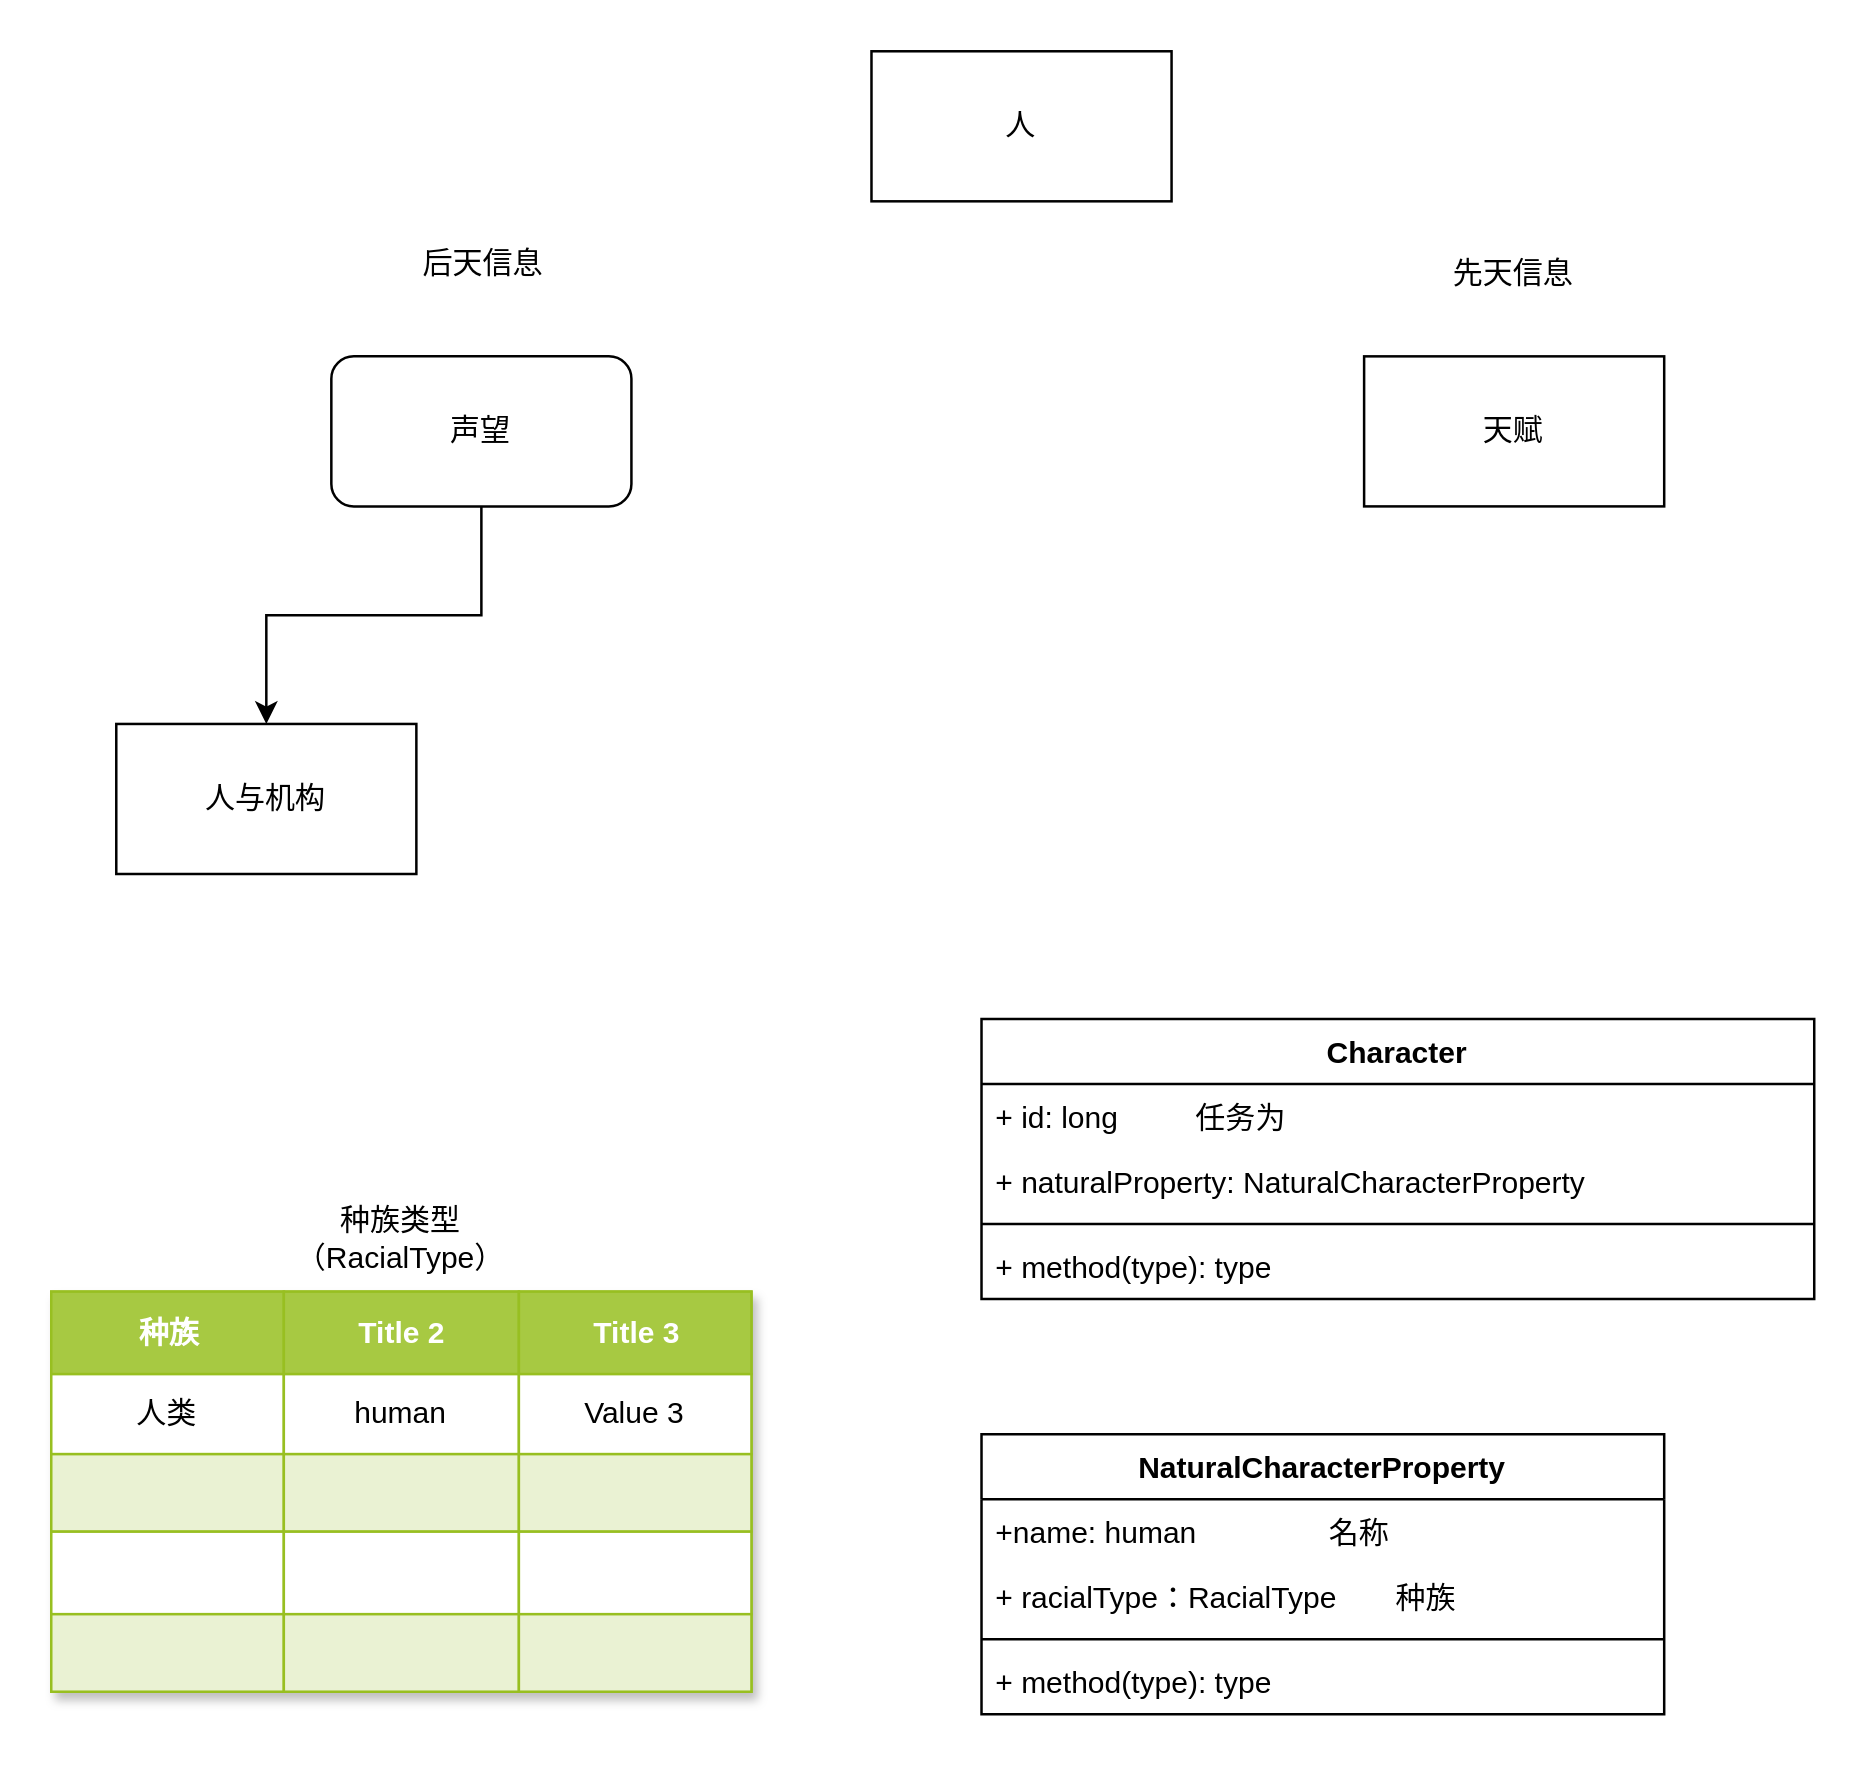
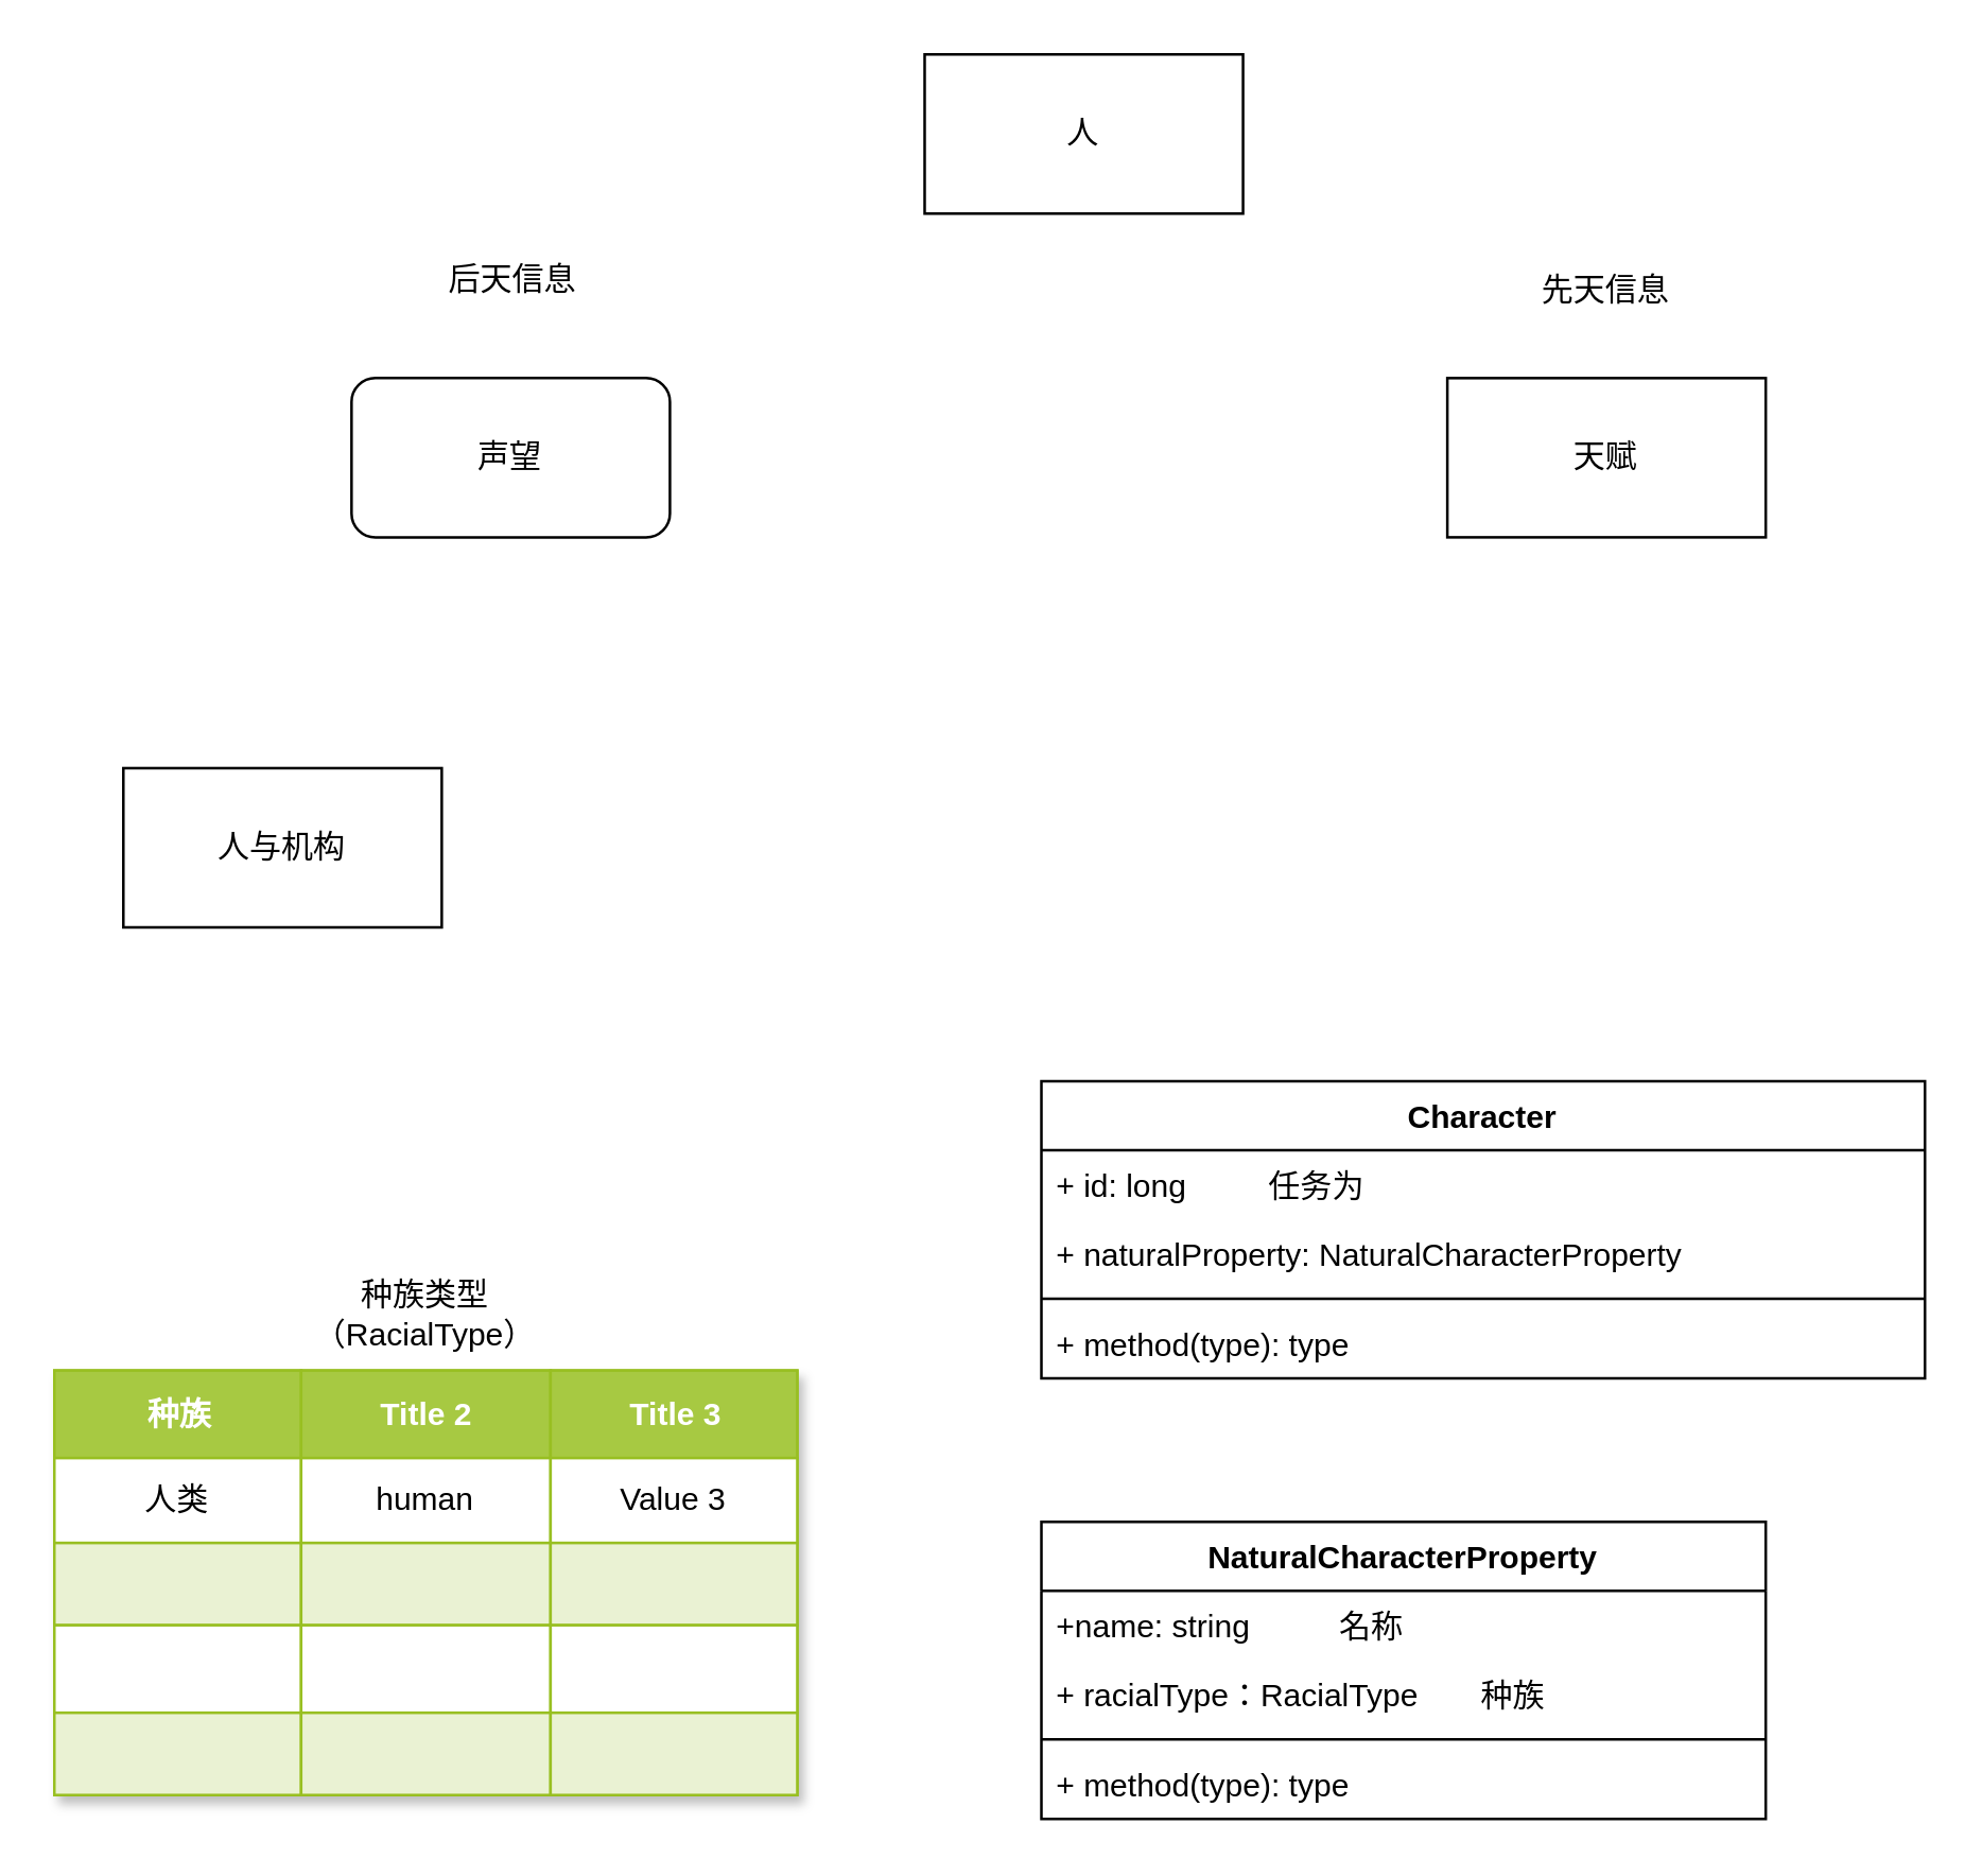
- <mxCell id="3" style="edgeStyle=orthogonalEdgeStyle;rounded=0;orthogonalLoop=1;jettySize=auto;html=1;exitX=0.5;exitY=1;exitDx=0;exitDy=0;" edge="1" parent="1" source="4" target="8"><mxGeometry relative="1" as="geometry" /></mxCell>
- <mxCell id="15" value="+name: human&lt;span style=&quot;white-space: pre;&quot;&gt;&#09;&lt;/span&gt;&lt;span style=&quot;white-space: pre;&quot;&gt;&#09;&lt;/span&gt;名称" style="text;strokeColor=none;fillColor=none;align=left;verticalAlign=top;spacingLeft=4;spacingRight=4;overflow=hidden;rotatable=0;points=[[0,0.5],[1,0.5]];portConstraint=eastwest;whiteSpace=wrap;html=1;" vertex="1" parent="14"><mxGeometry y="26" width="273" height="26" as="geometry" /></mxCell>
+ <mxCell id="15" value="+name: string&lt;span style=&quot;white-space: pre;&quot;&gt;&#09;&lt;/span&gt;&lt;span style=&quot;white-space: pre;&quot;&gt;&#09;&lt;/span&gt;名称" style="text;strokeColor=none;fillColor=none;align=left;verticalAlign=top;spacingLeft=4;spacingRight=4;overflow=hidden;rotatable=0;points=[[0,0.5],[1,0.5]];portConstraint=eastwest;whiteSpace=wrap;html=1;" vertex="1" parent="14"><mxGeometry y="26" width="273" height="26" as="geometry" /></mxCell>
